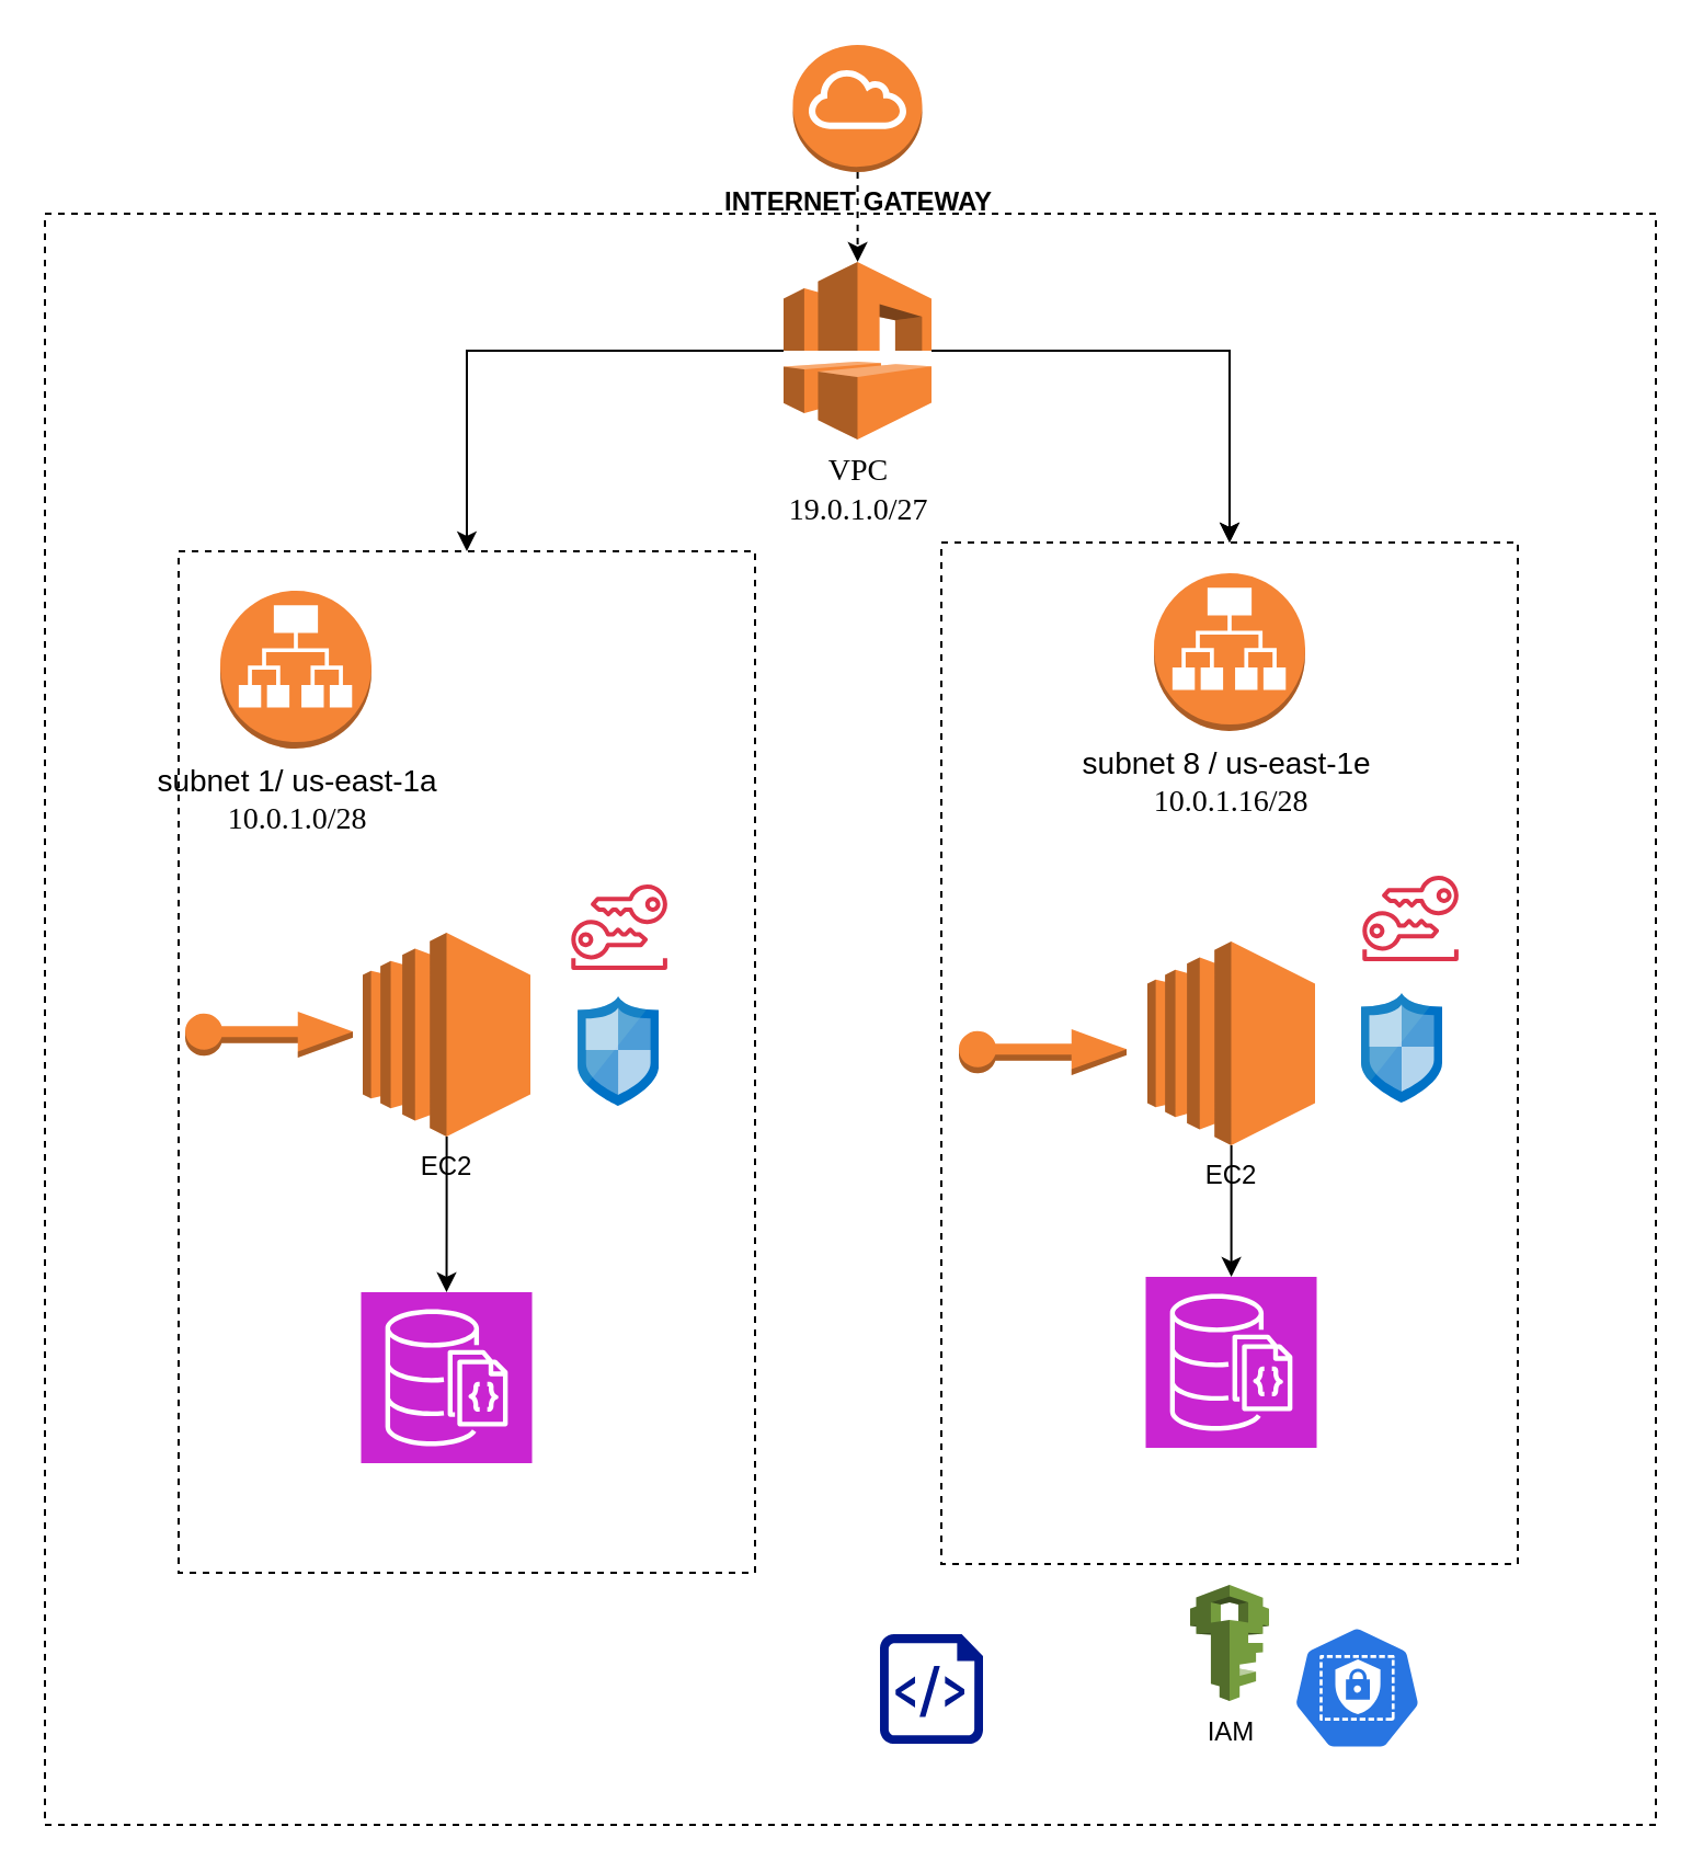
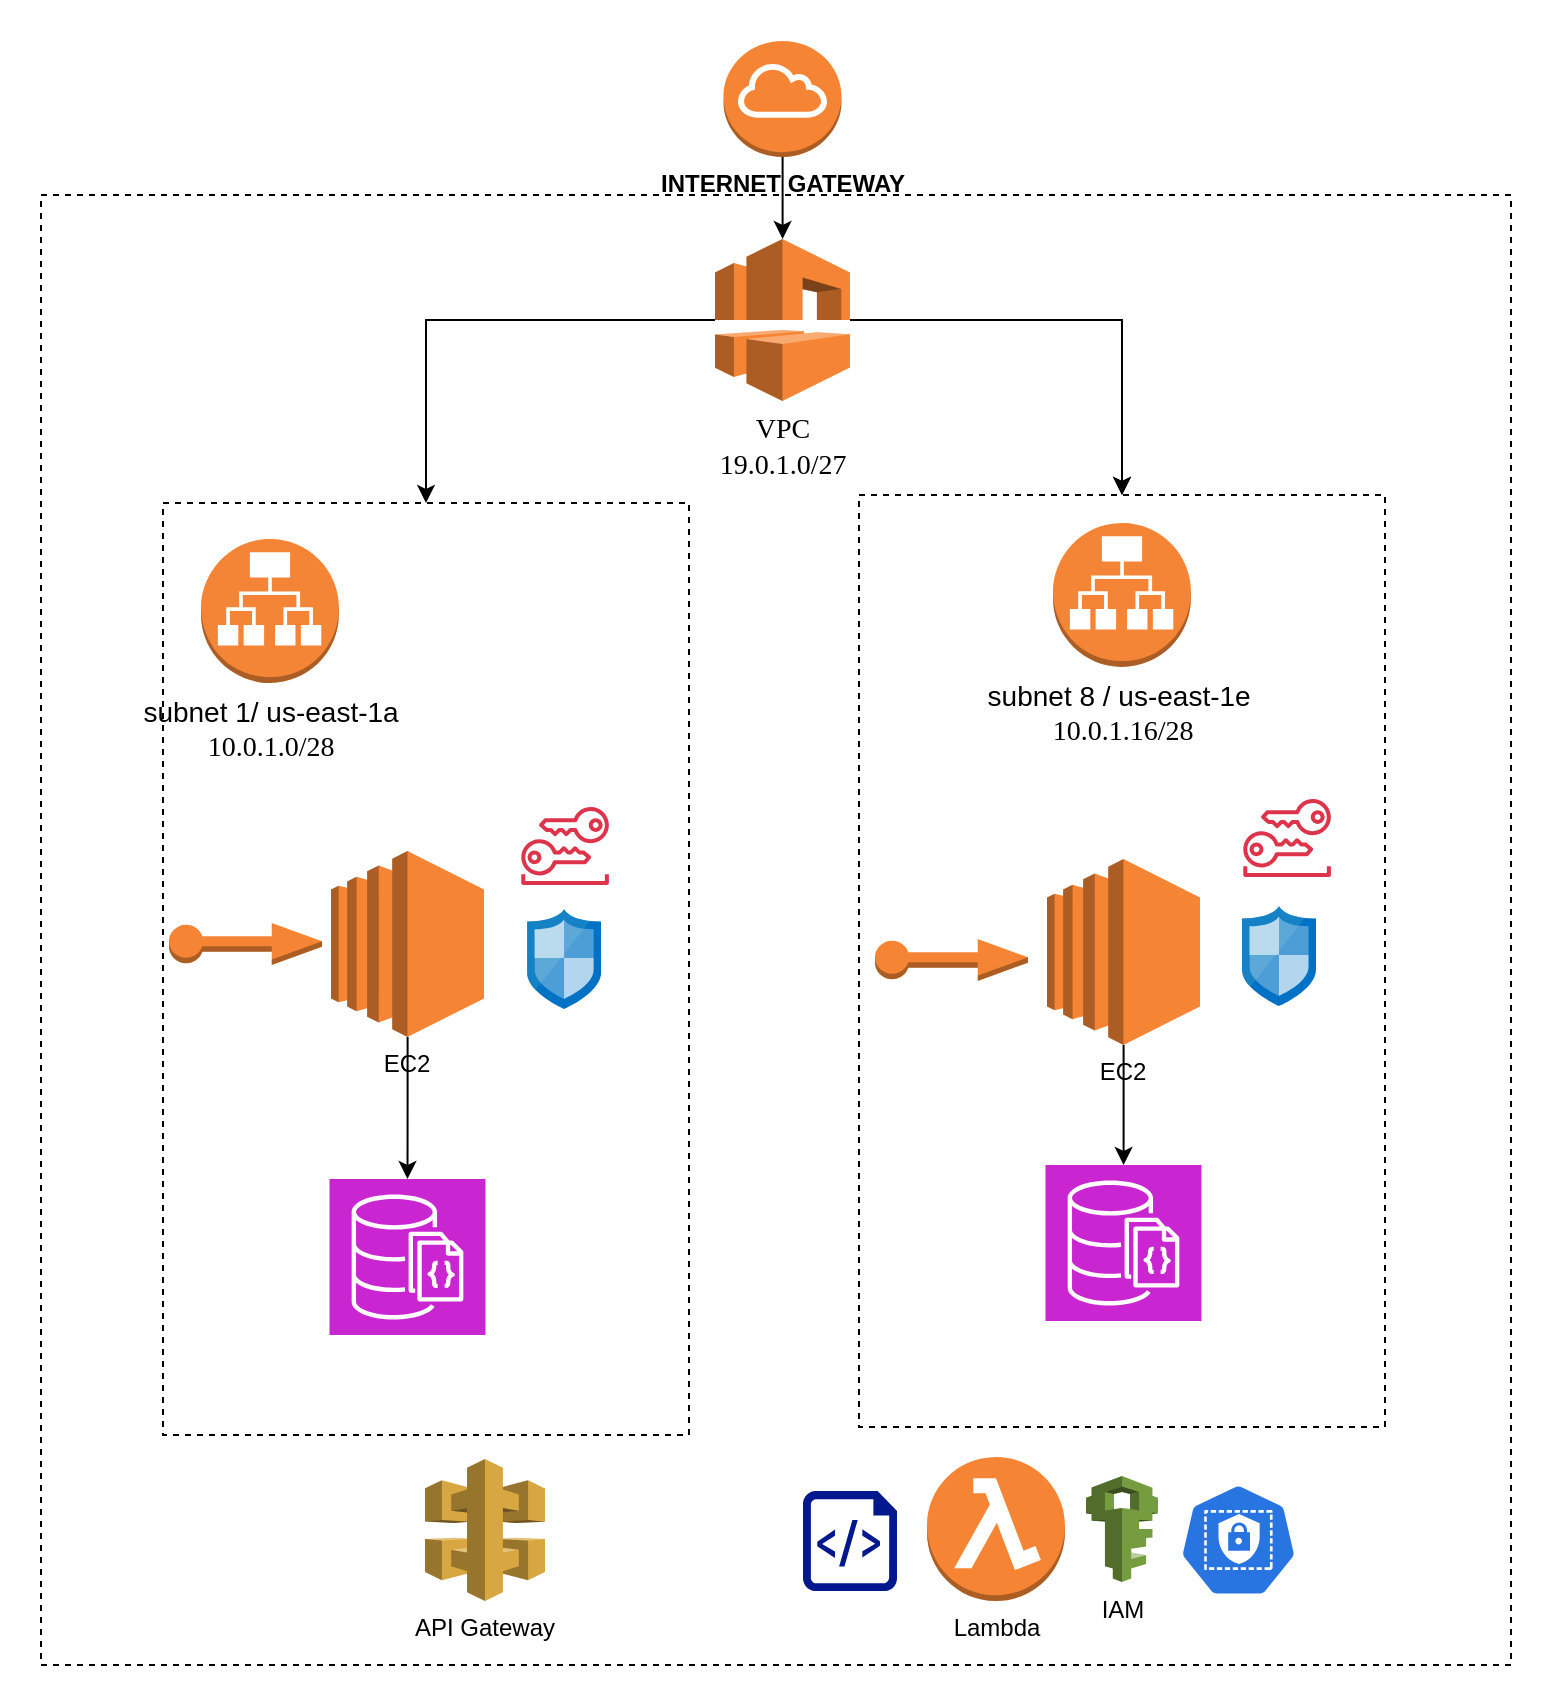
- <mxCell id="26" style="edgeStyle=orthogonalEdgeStyle;rounded=0;orthogonalLoop=1;jettySize=auto;html=1;dashed=1;" edge="1" parent="1" source="27" target="6"><mxGeometry relative="1" as="geometry" /></mxCell>
+ <mxCell id="26" style="edgeStyle=orthogonalEdgeStyle;rounded=0;orthogonalLoop=1;jettySize=auto;html=1;" edge="1" parent="1" source="27" target="6"><mxGeometry relative="1" as="geometry" /></mxCell>
- <mxCell id="22" value="IAM" style="outlineConnect=0;dashed=0;verticalLabelPosition=bottom;verticalAlign=top;align=center;html=1;shape=mxgraph.aws3.iam;fillColor=#759C3E;gradientColor=none;" vertex="1" parent="1"><mxGeometry x="542.5" y="722.5" width="36" height="53" as="geometry" /></mxCell>
+ <mxCell id="22" value="IAM" style="outlineConnect=0;dashed=0;verticalLabelPosition=bottom;verticalAlign=top;align=center;html=1;shape=mxgraph.aws3.iam;fillColor=#759C3E;gradientColor=none;" vertex="1" parent="1"><mxGeometry x="542.5" y="737.5" width="36" height="53" as="geometry" /></mxCell>
+ <mxCell id="7" value="Lambda" style="outlineConnect=0;dashed=0;verticalLabelPosition=bottom;verticalAlign=top;align=center;html=1;shape=mxgraph.aws3.lambda_function;fillColor=#F58534;gradientColor=none;" vertex="1" parent="1"><mxGeometry x="463" y="728" width="69" height="72" as="geometry" /></mxCell>
+ <mxCell id="8" value="API Gateway" style="outlineConnect=0;dashed=0;verticalLabelPosition=bottom;verticalAlign=top;align=center;html=1;shape=mxgraph.aws3.api_gateway;fillColor=#D9A741;gradientColor=none;" vertex="1" parent="1"><mxGeometry x="212" y="729" width="60" height="71" as="geometry" /></mxCell>
